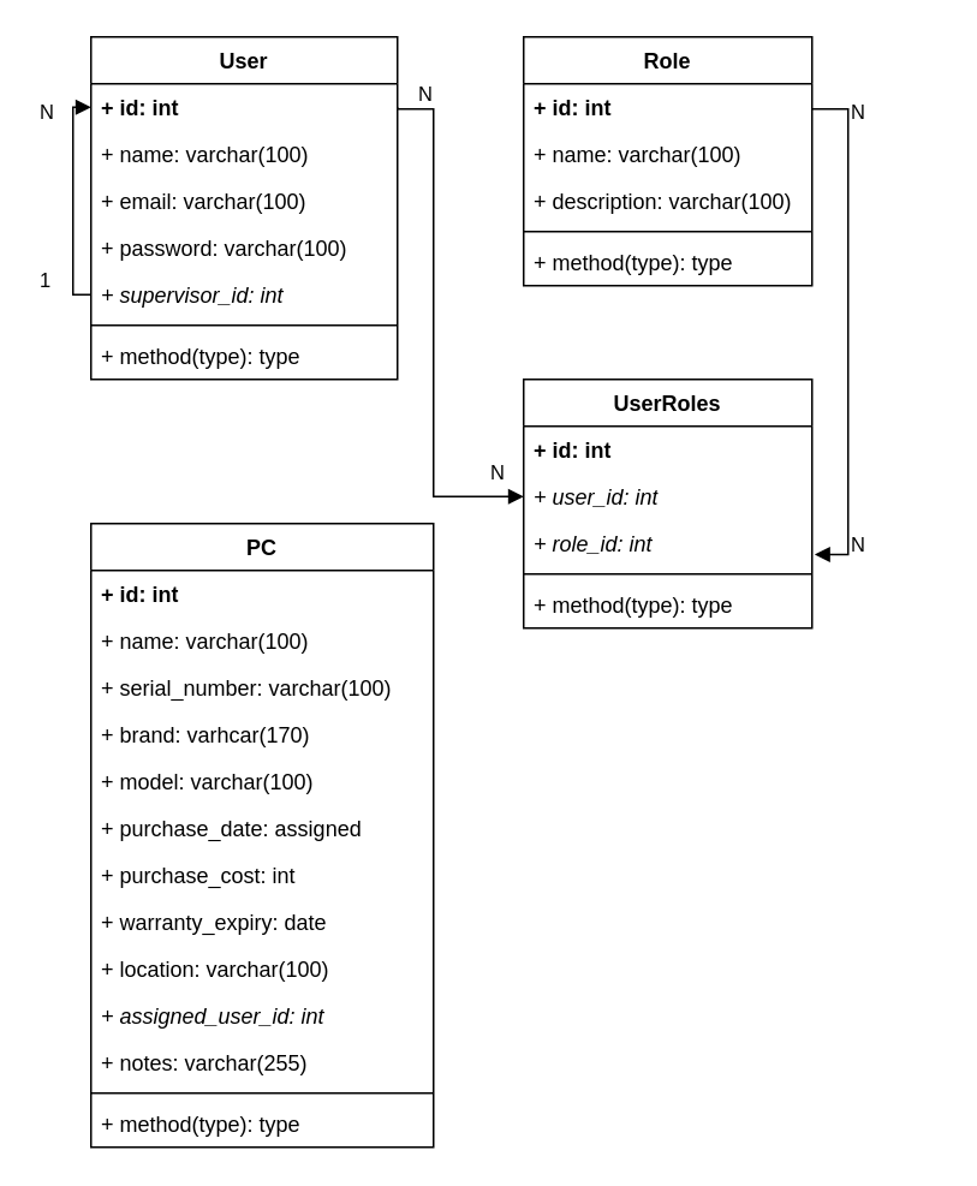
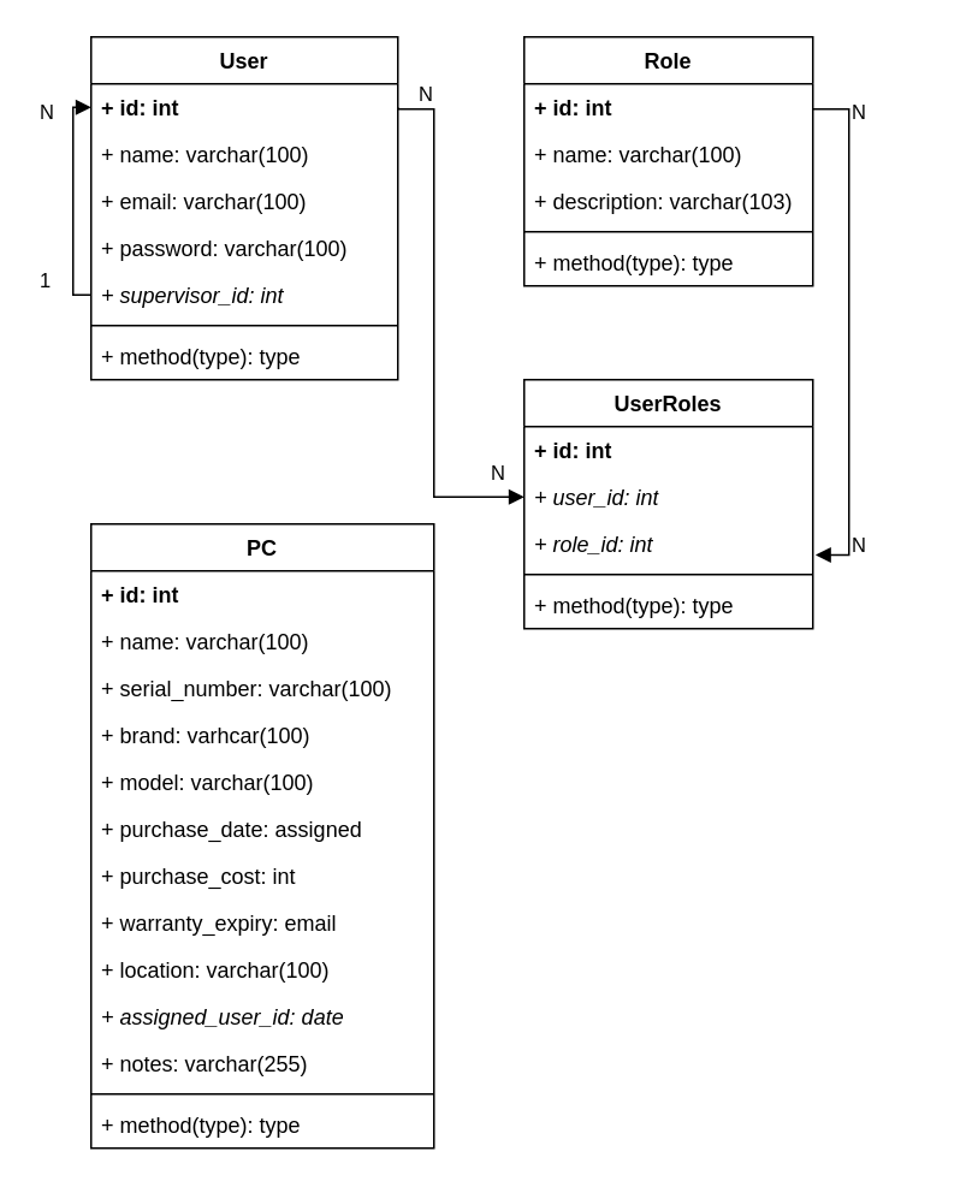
- <mxCell id="15" value="+ description: varchar(100)" style="text;strokeColor=none;fillColor=none;align=left;verticalAlign=top;spacingLeft=4;spacingRight=4;overflow=hidden;rotatable=0;points=[[0,0.5],[1,0.5]];portConstraint=eastwest;" parent="12" vertex="1"><mxGeometry y="78" width="160" height="26" as="geometry" /></mxCell>
+ <mxCell id="15" value="+ description: varchar(103)" style="text;strokeColor=none;fillColor=none;align=left;verticalAlign=top;spacingLeft=4;spacingRight=4;overflow=hidden;rotatable=0;points=[[0,0.5],[1,0.5]];portConstraint=eastwest;" parent="12" vertex="1"><mxGeometry y="78" width="160" height="26" as="geometry" /></mxCell>
- <mxCell id="35" value="+ brand: varhcar(170)" style="text;strokeColor=none;fillColor=none;align=left;verticalAlign=top;spacingLeft=4;spacingRight=4;overflow=hidden;rotatable=0;points=[[0,0.5],[1,0.5]];portConstraint=eastwest;whiteSpace=wrap;html=1;" vertex="1" parent="31"><mxGeometry y="104" width="190" height="26" as="geometry" /></mxCell>
+ <mxCell id="35" value="+ brand: varhcar(100)" style="text;strokeColor=none;fillColor=none;align=left;verticalAlign=top;spacingLeft=4;spacingRight=4;overflow=hidden;rotatable=0;points=[[0,0.5],[1,0.5]];portConstraint=eastwest;whiteSpace=wrap;html=1;" vertex="1" parent="31"><mxGeometry y="104" width="190" height="26" as="geometry" /></mxCell>
- <mxCell id="39" value="+ warranty_expiry: date" style="text;strokeColor=none;fillColor=none;align=left;verticalAlign=top;spacingLeft=4;spacingRight=4;overflow=hidden;rotatable=0;points=[[0,0.5],[1,0.5]];portConstraint=eastwest;whiteSpace=wrap;html=1;" vertex="1" parent="31"><mxGeometry y="208" width="190" height="26" as="geometry" /></mxCell>
+ <mxCell id="39" value="+ warranty_expiry: email" style="text;strokeColor=none;fillColor=none;align=left;verticalAlign=top;spacingLeft=4;spacingRight=4;overflow=hidden;rotatable=0;points=[[0,0.5],[1,0.5]];portConstraint=eastwest;whiteSpace=wrap;html=1;" vertex="1" parent="31"><mxGeometry y="208" width="190" height="26" as="geometry" /></mxCell>
- <mxCell id="41" value="&lt;i&gt;+ assigned_user_id: int&lt;/i&gt;" style="text;strokeColor=none;fillColor=none;align=left;verticalAlign=top;spacingLeft=4;spacingRight=4;overflow=hidden;rotatable=0;points=[[0,0.5],[1,0.5]];portConstraint=eastwest;whiteSpace=wrap;html=1;" vertex="1" parent="31"><mxGeometry y="260" width="190" height="26" as="geometry" /></mxCell>
+ <mxCell id="41" value="&lt;i&gt;+ assigned_user_id: date&lt;/i&gt;" style="text;strokeColor=none;fillColor=none;align=left;verticalAlign=top;spacingLeft=4;spacingRight=4;overflow=hidden;rotatable=0;points=[[0,0.5],[1,0.5]];portConstraint=eastwest;whiteSpace=wrap;html=1;" vertex="1" parent="31"><mxGeometry y="260" width="190" height="26" as="geometry" /></mxCell>
